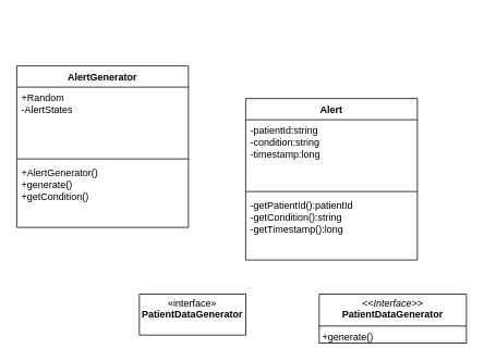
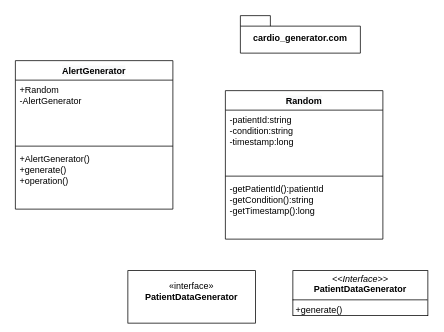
+ <mxCell id="12" value="cardio_generator.com" style="shape=folder;fontStyle=1;spacingTop=10;tabWidth=40;tabHeight=14;tabPosition=left;html=1;whiteSpace=wrap;labelBackgroundColor=none;" vertex="1" parent="1"><mxGeometry x="320" y="20" width="160" height="50" as="geometry" /></mxCell>
- <mxCell id="3" value="+Random&lt;div&gt;-AlertStates&lt;/div&gt;&lt;div&gt;&lt;br&gt;&lt;/div&gt;" style="text;strokeColor=none;fillColor=none;align=left;verticalAlign=top;spacingLeft=4;spacingRight=4;overflow=hidden;rotatable=0;points=[[0,0.5],[1,0.5]];portConstraint=eastwest;whiteSpace=wrap;html=1;labelBackgroundColor=none;" vertex="1" parent="2"><mxGeometry y="26" width="210" height="84" as="geometry" /></mxCell>
+ <mxCell id="3" value="+Random&lt;div&gt;-AlertGenerator&lt;/div&gt;&lt;div&gt;&lt;br&gt;&lt;/div&gt;" style="text;strokeColor=none;fillColor=none;align=left;verticalAlign=top;spacingLeft=4;spacingRight=4;overflow=hidden;rotatable=0;points=[[0,0.5],[1,0.5]];portConstraint=eastwest;whiteSpace=wrap;html=1;labelBackgroundColor=none;" vertex="1" parent="2"><mxGeometry y="26" width="210" height="84" as="geometry" /></mxCell>
- <mxCell id="6" value="&lt;span style=&quot;color: rgb(0, 0, 0); font-family: Helvetica, &amp;quot;VP Default&amp;quot;; text-wrap-mode: nowrap; background-color: rgb(248, 249, 250);&quot;&gt;Alert&lt;/span&gt;" style="swimlane;fontStyle=1;align=center;verticalAlign=top;childLayout=stackLayout;horizontal=1;startSize=26;horizontalStack=0;resizeParent=1;resizeParentMax=0;resizeLast=0;collapsible=1;marginBottom=0;whiteSpace=wrap;html=1;labelBackgroundColor=none;" vertex="1" parent="1"><mxGeometry x="300" y="120" width="210" height="198" as="geometry" /></mxCell>
+ <mxCell id="6" value="&lt;span style=&quot;color: rgb(0, 0, 0); font-family: Helvetica, &amp;quot;VP Default&amp;quot;; text-wrap-mode: nowrap; background-color: rgb(248, 249, 250);&quot;&gt;Random&lt;/span&gt;" style="swimlane;fontStyle=1;align=center;verticalAlign=top;childLayout=stackLayout;horizontal=1;startSize=26;horizontalStack=0;resizeParent=1;resizeParentMax=0;resizeLast=0;collapsible=1;marginBottom=0;whiteSpace=wrap;html=1;labelBackgroundColor=none;" vertex="1" parent="1"><mxGeometry x="300" y="120" width="210" height="198" as="geometry" /></mxCell>
- <mxCell id="5" value="+AlertGenerator()&lt;div&gt;+generate()&lt;/div&gt;&lt;div&gt;+getCondition()&lt;/div&gt;" style="text;strokeColor=none;fillColor=none;align=left;verticalAlign=top;spacingLeft=4;spacingRight=4;overflow=hidden;rotatable=0;points=[[0,0.5],[1,0.5]];portConstraint=eastwest;whiteSpace=wrap;html=1;labelBackgroundColor=none;" vertex="1" parent="2"><mxGeometry y="118" width="210" height="80" as="geometry" /></mxCell>
+ <mxCell id="5" value="+AlertGenerator()&lt;div&gt;+generate()&lt;/div&gt;&lt;div&gt;+operation()&lt;/div&gt;" style="text;strokeColor=none;fillColor=none;align=left;verticalAlign=top;spacingLeft=4;spacingRight=4;overflow=hidden;rotatable=0;points=[[0,0.5],[1,0.5]];portConstraint=eastwest;whiteSpace=wrap;html=1;labelBackgroundColor=none;" vertex="1" parent="2"><mxGeometry y="118" width="210" height="80" as="geometry" /></mxCell>
- <mxCell id="10" value="«interface»&lt;br&gt;&lt;b&gt;PatientDataGenerator&lt;/b&gt;&lt;div&gt;&lt;b&gt;&lt;br&gt;&lt;/b&gt;&lt;/div&gt;" style="html=1;whiteSpace=wrap;labelBackgroundColor=none;" vertex="1" parent="1"><mxGeometry x="170" y="360" width="130" height="50" as="geometry" /></mxCell>
+ <mxCell id="10" value="«interface»&lt;br&gt;&lt;b&gt;PatientDataGenerator&lt;/b&gt;&lt;div&gt;&lt;b&gt;&lt;br&gt;&lt;/b&gt;&lt;/div&gt;" style="html=1;whiteSpace=wrap;labelBackgroundColor=none;" vertex="1" parent="1"><mxGeometry x="170" y="360" width="170" height="70" as="geometry" /></mxCell>
